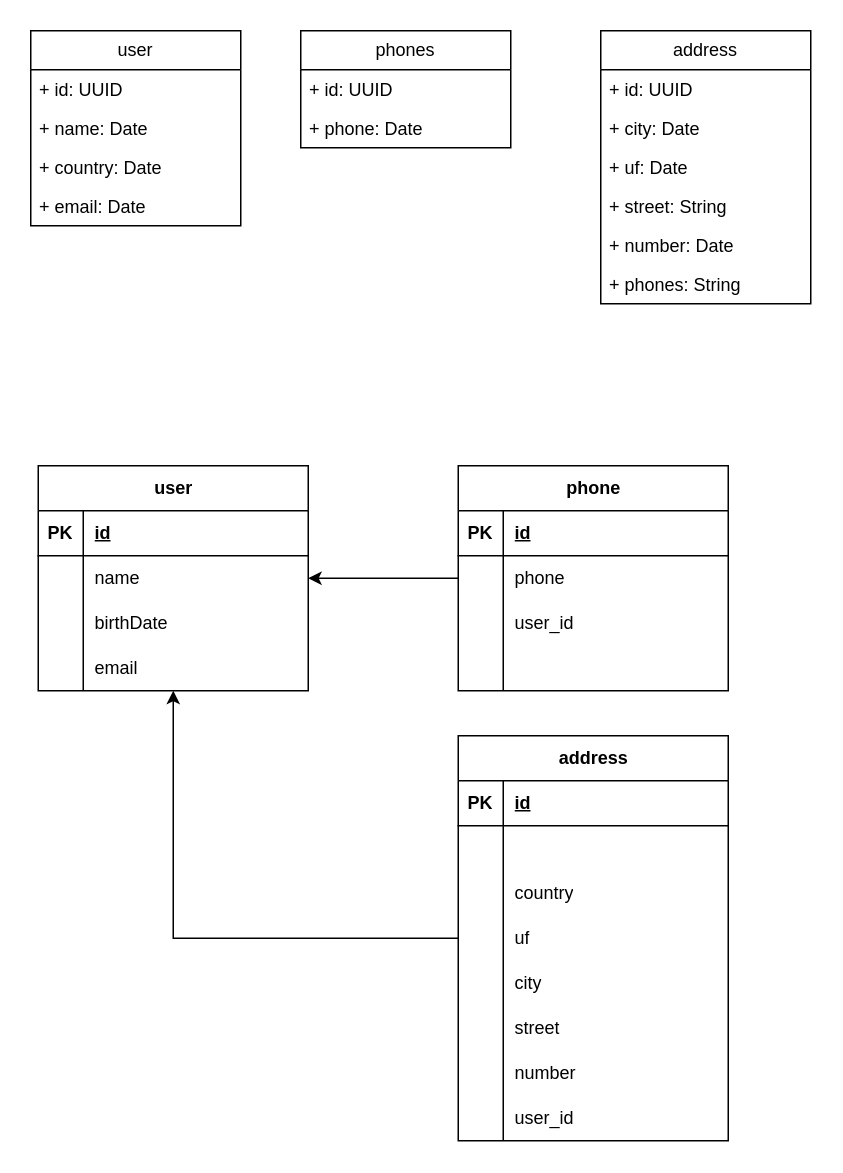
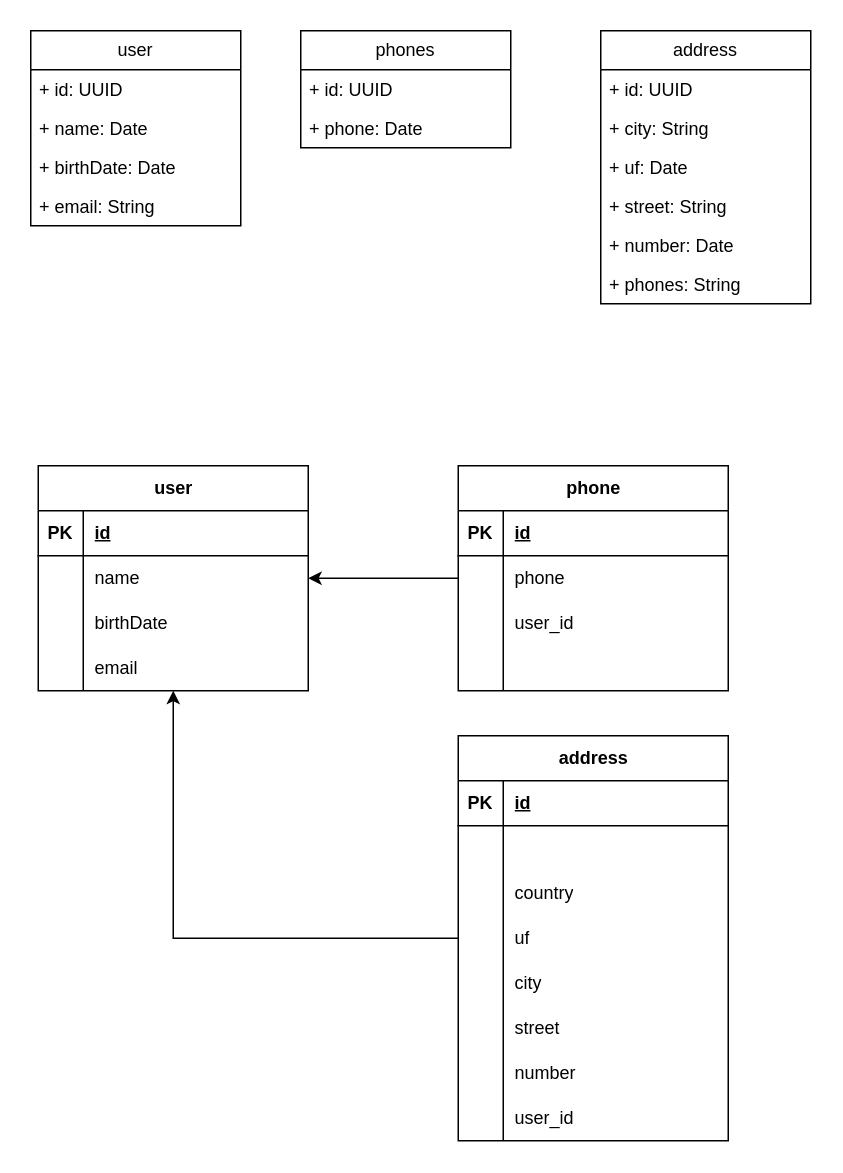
- <mxCell id="64" value="+ city: Date" style="text;strokeColor=none;fillColor=none;align=left;verticalAlign=top;spacingLeft=4;spacingRight=4;overflow=hidden;rotatable=0;points=[[0,0.5],[1,0.5]];portConstraint=eastwest;whiteSpace=wrap;html=1;" vertex="1" parent="62"><mxGeometry y="52" width="140" height="26" as="geometry" /></mxCell>
+ <mxCell id="64" value="+ city: String" style="text;strokeColor=none;fillColor=none;align=left;verticalAlign=top;spacingLeft=4;spacingRight=4;overflow=hidden;rotatable=0;points=[[0,0.5],[1,0.5]];portConstraint=eastwest;whiteSpace=wrap;html=1;" vertex="1" parent="62"><mxGeometry y="52" width="140" height="26" as="geometry" /></mxCell>
- <mxCell id="5" value="+ country: Date" style="text;strokeColor=none;fillColor=none;align=left;verticalAlign=top;spacingLeft=4;spacingRight=4;overflow=hidden;rotatable=0;points=[[0,0.5],[1,0.5]];portConstraint=eastwest;whiteSpace=wrap;html=1;" vertex="1" parent="2"><mxGeometry y="78" width="140" height="26" as="geometry" /></mxCell>
+ <mxCell id="5" value="+ birthDate: Date" style="text;strokeColor=none;fillColor=none;align=left;verticalAlign=top;spacingLeft=4;spacingRight=4;overflow=hidden;rotatable=0;points=[[0,0.5],[1,0.5]];portConstraint=eastwest;whiteSpace=wrap;html=1;" vertex="1" parent="2"><mxGeometry y="78" width="140" height="26" as="geometry" /></mxCell>
- <mxCell id="6" value="+ email: Date" style="text;strokeColor=none;fillColor=none;align=left;verticalAlign=top;spacingLeft=4;spacingRight=4;overflow=hidden;rotatable=0;points=[[0,0.5],[1,0.5]];portConstraint=eastwest;whiteSpace=wrap;html=1;" vertex="1" parent="2"><mxGeometry y="104" width="140" height="26" as="geometry" /></mxCell>
+ <mxCell id="6" value="+ email: String" style="text;strokeColor=none;fillColor=none;align=left;verticalAlign=top;spacingLeft=4;spacingRight=4;overflow=hidden;rotatable=0;points=[[0,0.5],[1,0.5]];portConstraint=eastwest;whiteSpace=wrap;html=1;" vertex="1" parent="2"><mxGeometry y="104" width="140" height="26" as="geometry" /></mxCell>
